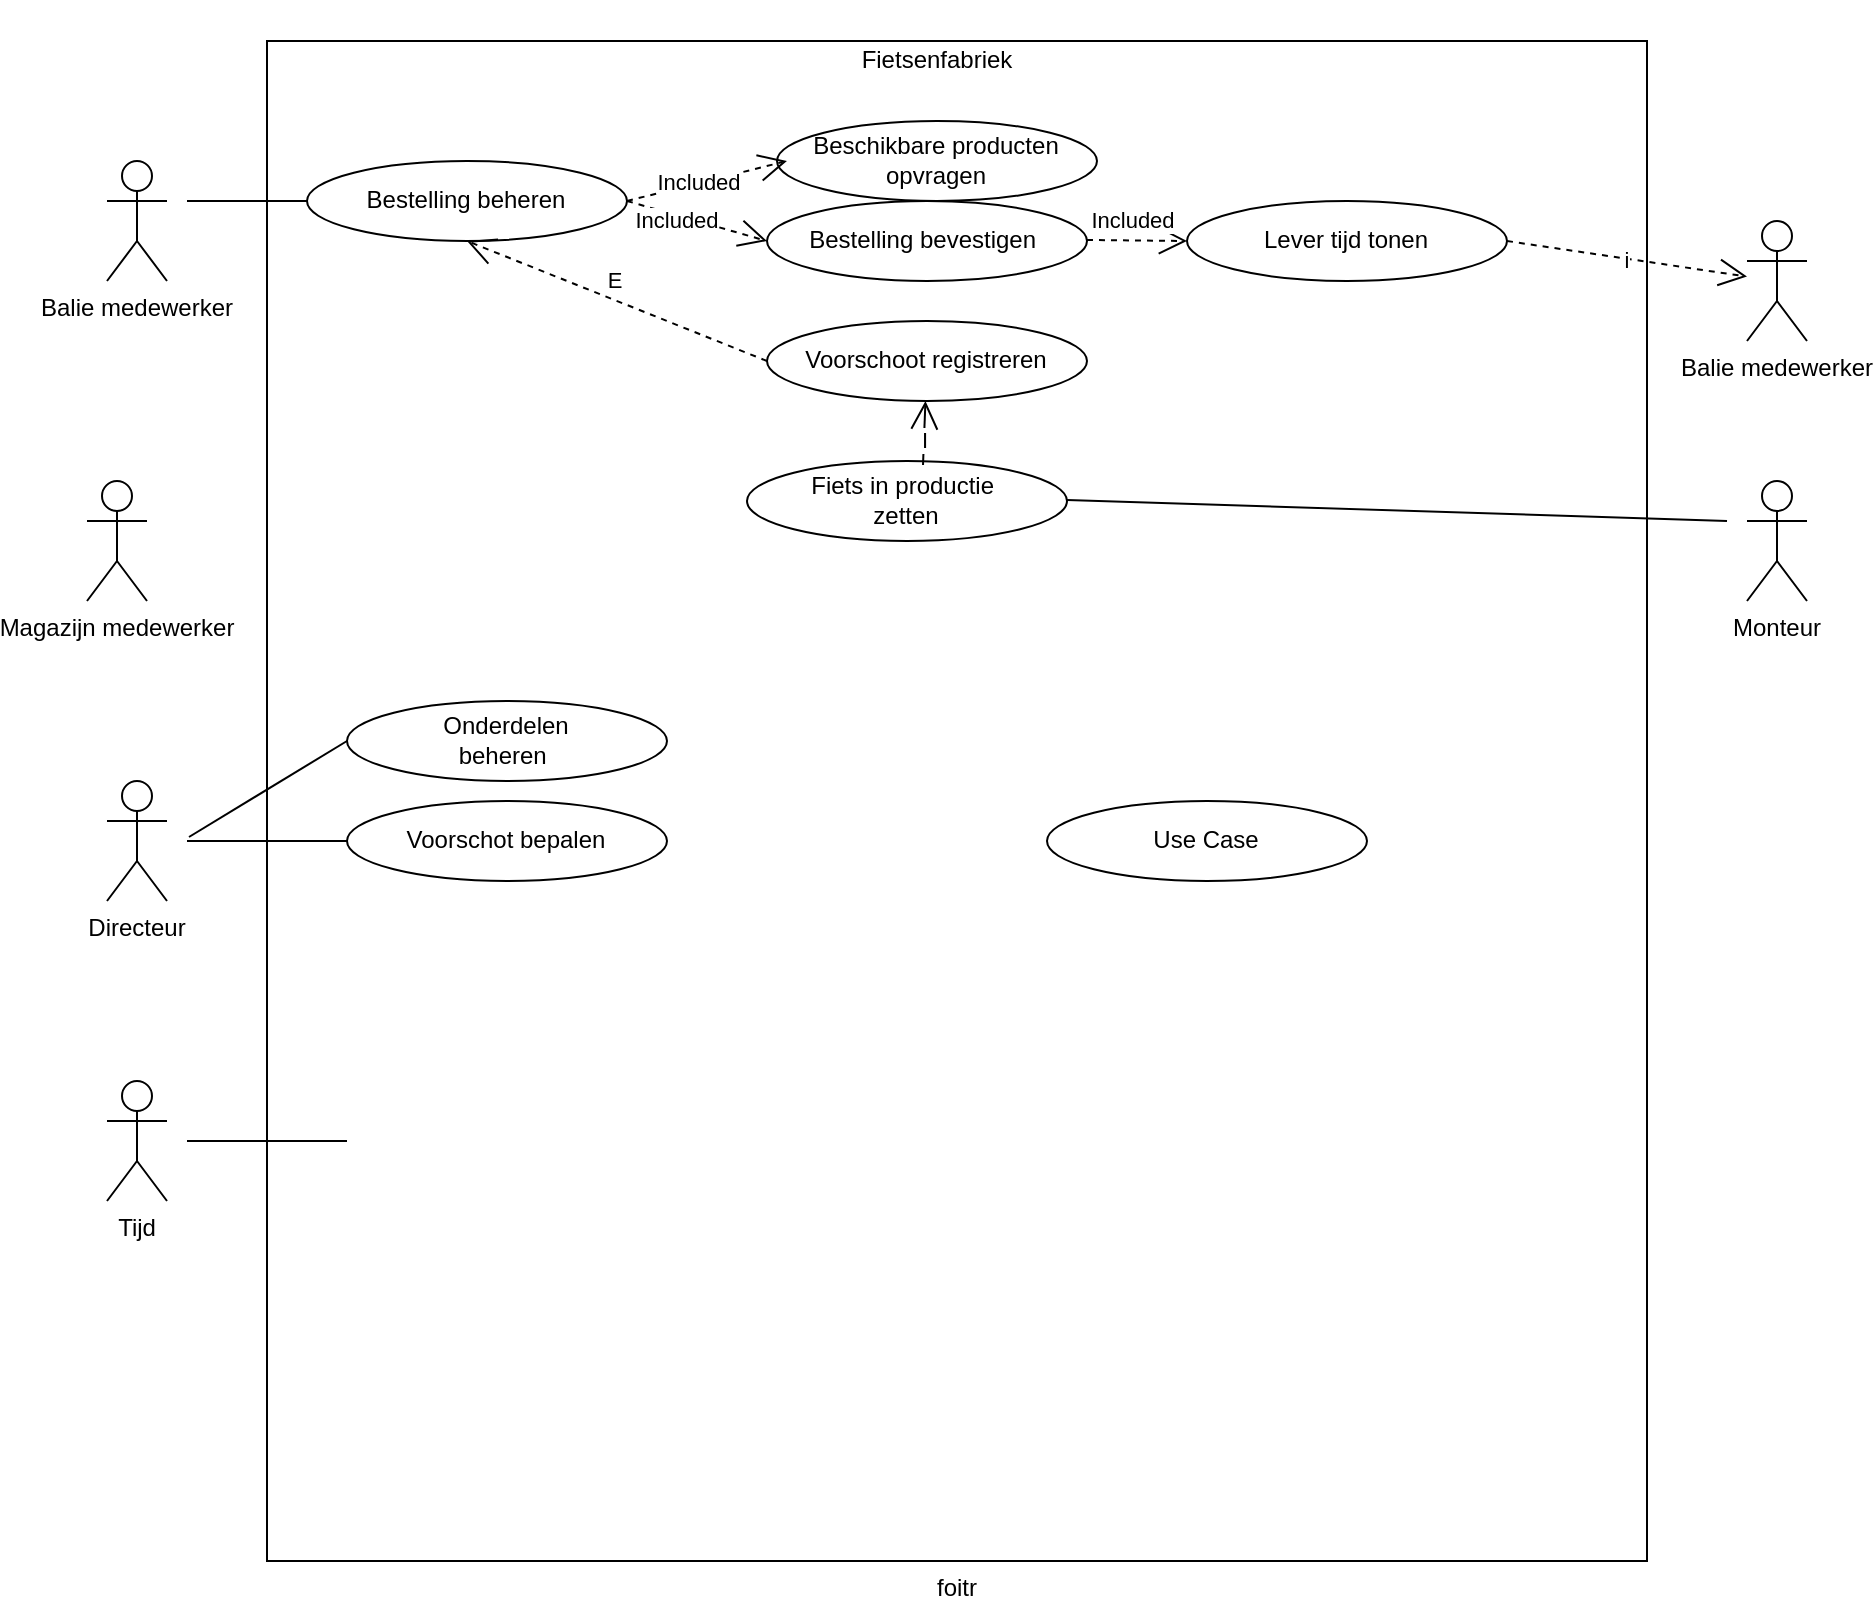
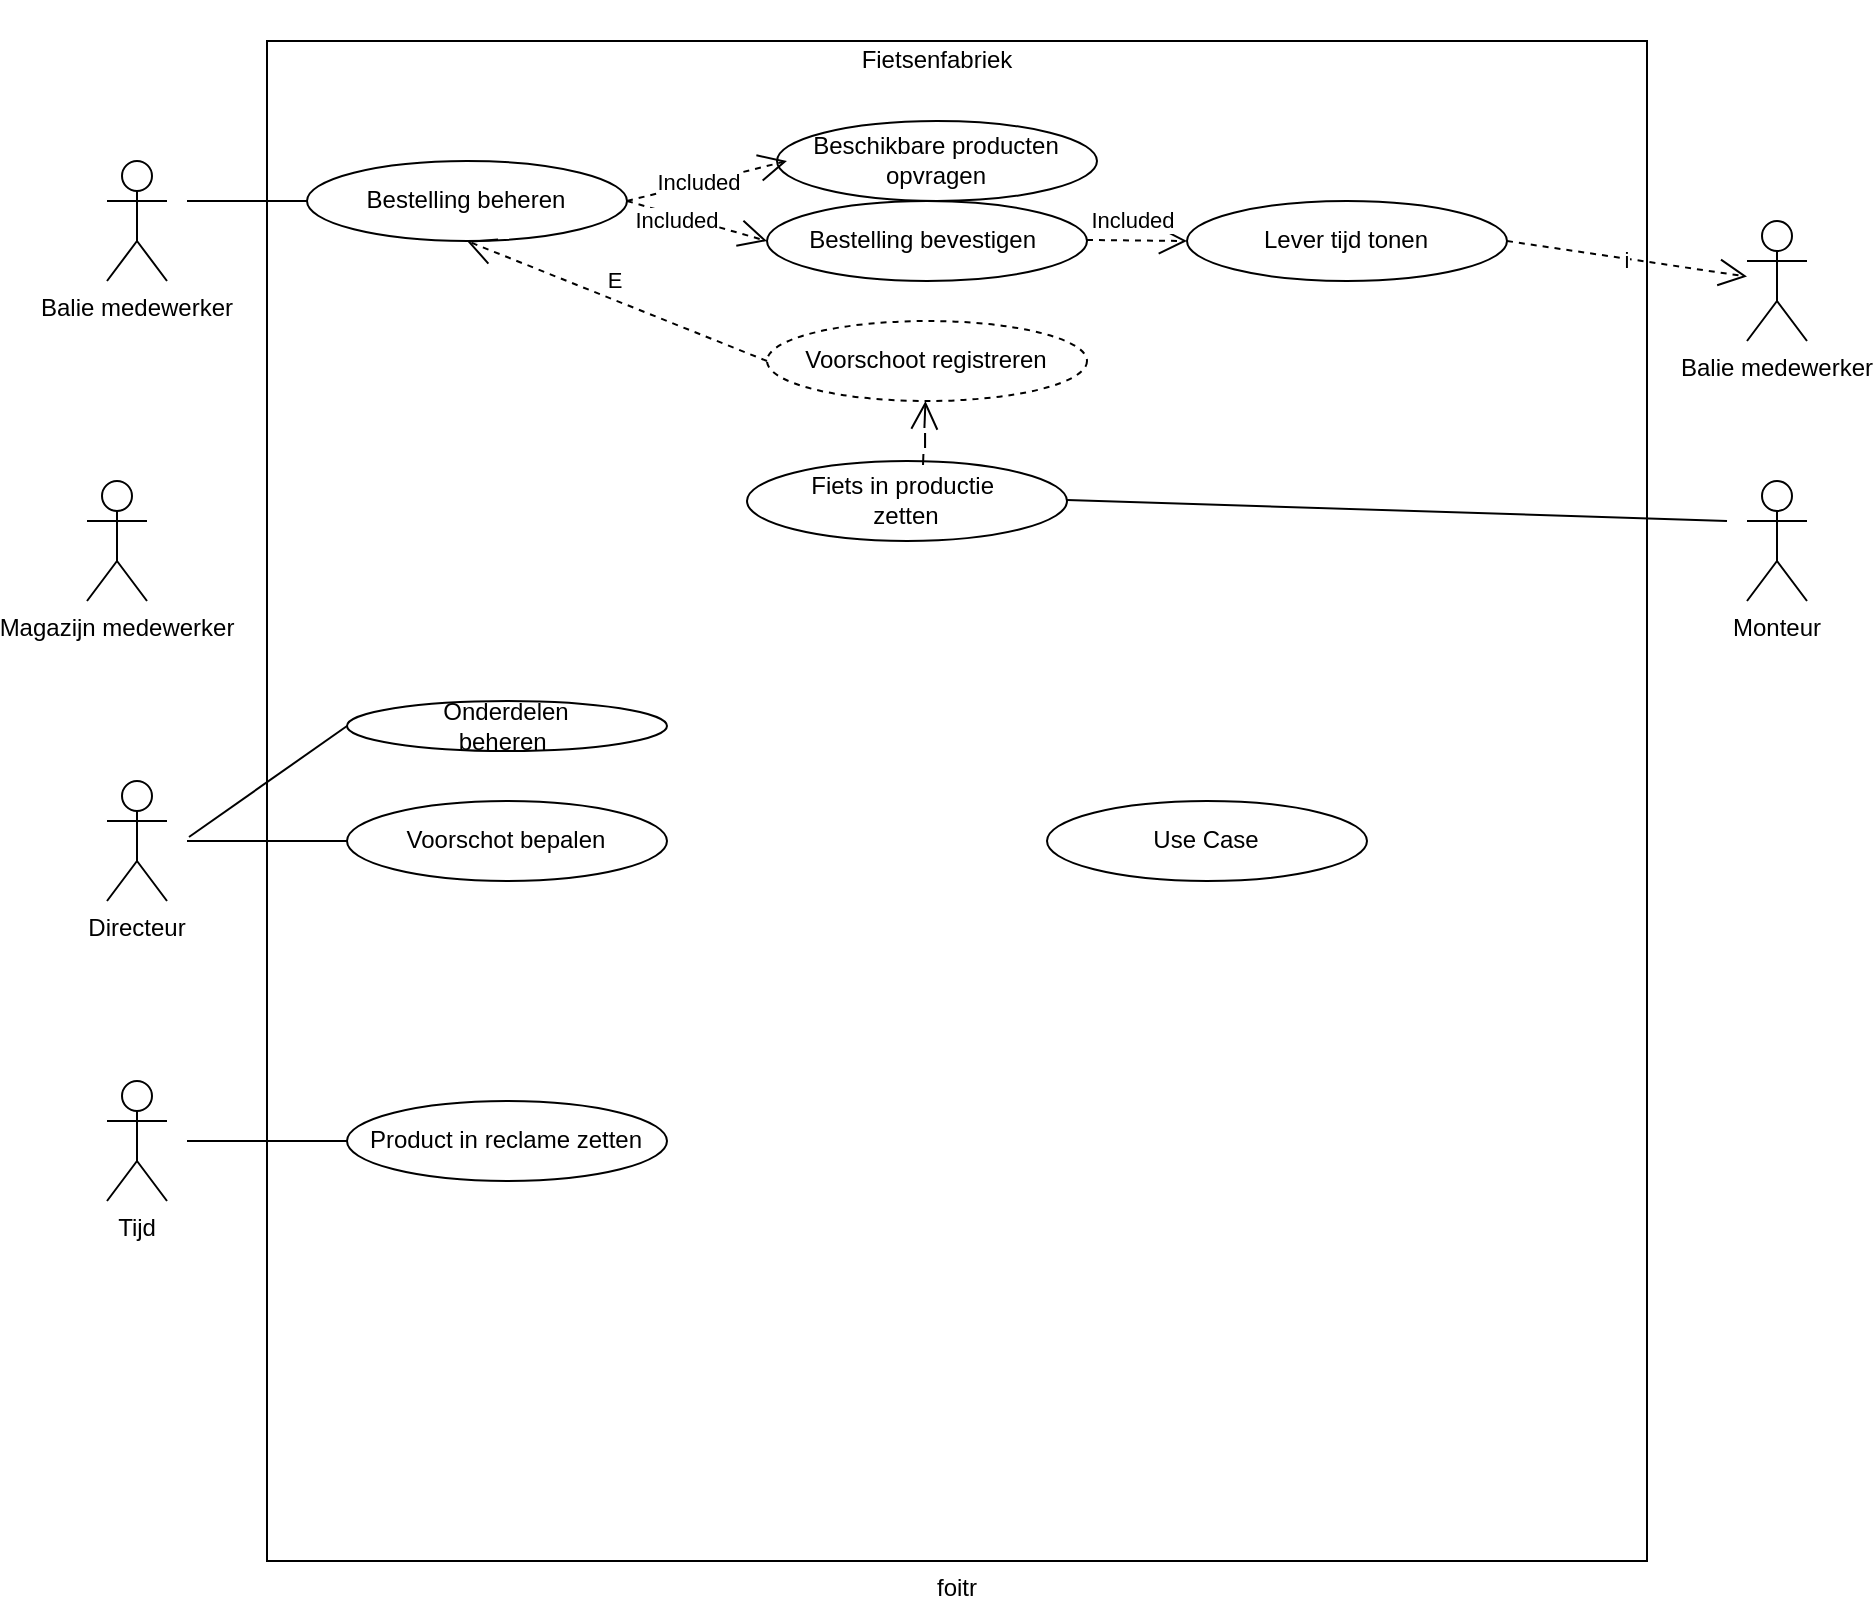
- <mxCell id="12" value="Voorschoot registreren" style="ellipse;whiteSpace=wrap;html=1;" vertex="1" parent="1"><mxGeometry x="360" y="160" width="160" height="40" as="geometry" /></mxCell>
+ <mxCell id="12" value="Voorschoot registreren" style="ellipse;whiteSpace=wrap;html=1;dashed=1;" vertex="1" parent="1"><mxGeometry x="360" y="160" width="160" height="40" as="geometry" /></mxCell>
- <mxCell id="14" value="Onderdelen&lt;br&gt;beheren&amp;nbsp;&lt;br&gt;" style="ellipse;whiteSpace=wrap;html=1;" vertex="1" parent="1"><mxGeometry x="150" y="350" width="160" height="40" as="geometry" /></mxCell>
+ <mxCell id="14" value="Onderdelen&lt;br&gt;beheren&amp;nbsp;&lt;br&gt;" style="ellipse;whiteSpace=wrap;html=1;" vertex="1" parent="1"><mxGeometry x="150" y="350" width="160" height="25" as="geometry" /></mxCell>
+ <mxCell id="7" value="Product in reclame zetten&lt;br&gt;" style="ellipse;whiteSpace=wrap;html=1;" vertex="1" parent="1"><mxGeometry x="150" y="550" width="160" height="40" as="geometry" /></mxCell>
